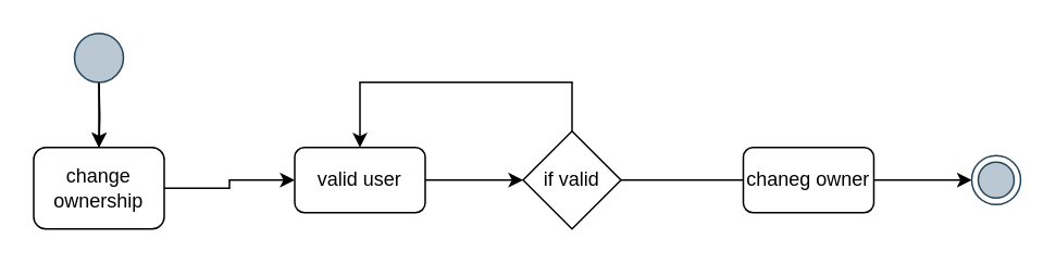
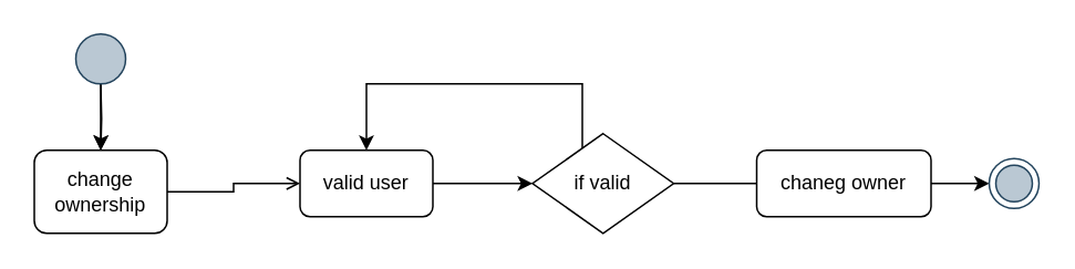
- <mxCell id="3" value="" style="edgeStyle=orthogonalEdgeStyle;rounded=0;orthogonalLoop=1;jettySize=auto;html=1;" edge="1" parent="1" source="4" target="6"><mxGeometry relative="1" as="geometry" /></mxCell>
+ <mxCell id="3" value="" style="edgeStyle=orthogonalEdgeStyle;rounded=0;orthogonalLoop=1;jettySize=auto;html=1;endArrow=open;" edge="1" parent="1" source="4" target="6"><mxGeometry relative="1" as="geometry" /></mxCell>
- <mxCell id="9" value="if valid" style="rhombus;whiteSpace=wrap;html=1;" vertex="1" parent="1"><mxGeometry x="320" y="80" width="60" height="60" as="geometry" /></mxCell>
+ <mxCell id="9" value="if valid" style="rhombus;whiteSpace=wrap;html=1;" vertex="1" parent="1"><mxGeometry x="320" y="80" width="85" height="60" as="geometry" /></mxCell>
- <mxCell id="11" value="chaneg owner" style="rounded=1;whiteSpace=wrap;html=1;" vertex="1" parent="1"><mxGeometry x="455" y="90" width="80" height="40" as="geometry" /></mxCell>
+ <mxCell id="11" value="chaneg owner" style="rounded=1;whiteSpace=wrap;html=1;" vertex="1" parent="1"><mxGeometry x="455" y="90" width="105" height="40" as="geometry" /></mxCell>
